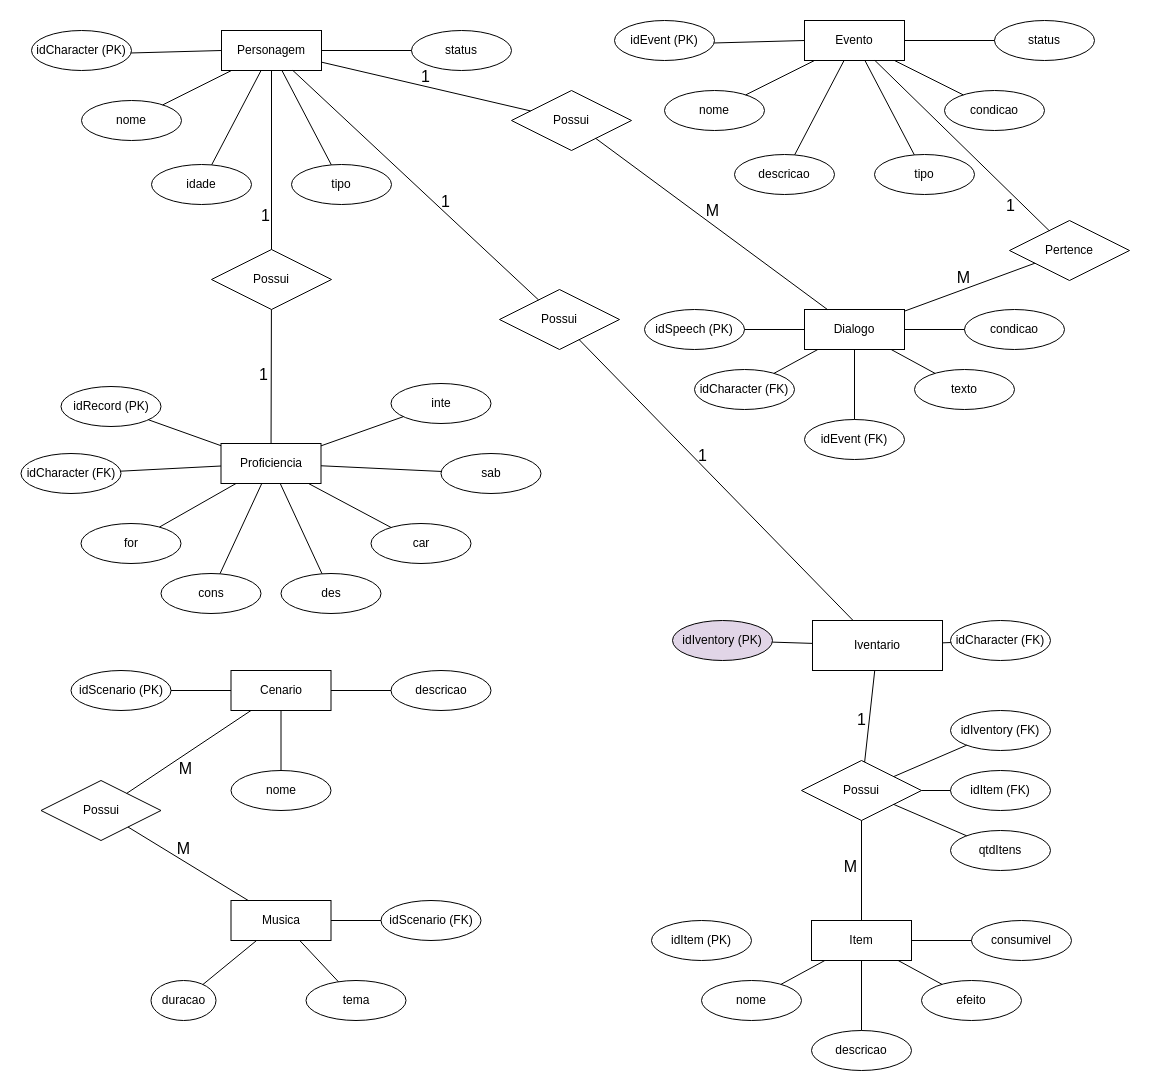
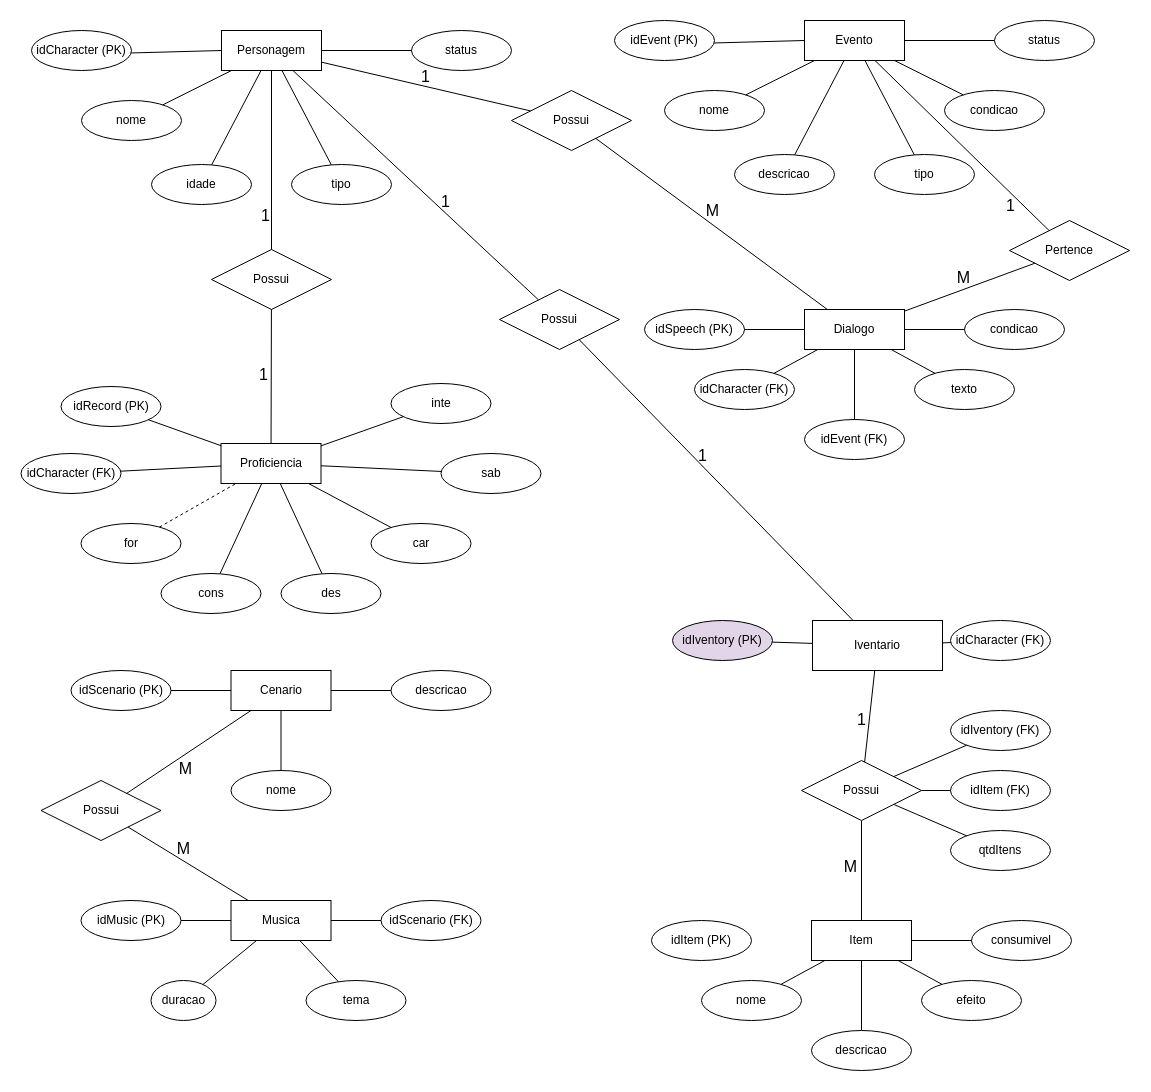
- <mxCell id="29" value="" style="endArrow=none;html=1;rounded=0;" edge="1" parent="1" source="22" target="13"><mxGeometry relative="1" as="geometry"><mxPoint x="158.5" y="429" as="sourcePoint" /><mxPoint x="230.5" y="455" as="targetPoint" /></mxGeometry></mxCell>
+ <mxCell id="29" value="" style="endArrow=none;html=1;rounded=0;dashed=1;" edge="1" parent="1" source="22" target="13"><mxGeometry relative="1" as="geometry"><mxPoint x="158.5" y="429" as="sourcePoint" /><mxPoint x="230.5" y="455" as="targetPoint" /></mxGeometry></mxCell>
+ <mxCell id="45" value="idMusic (PK)" style="ellipse;whiteSpace=wrap;html=1;align=center;" vertex="1" parent="1"><mxGeometry x="80.5" y="900" width="100" height="40" as="geometry" /></mxCell>
+ <mxCell id="46" value="" style="endArrow=none;html=1;rounded=0;" edge="1" parent="1" source="15" target="45"><mxGeometry relative="1" as="geometry"><mxPoint x="270.5" y="1070" as="sourcePoint" /><mxPoint x="180.5" y="1070" as="targetPoint" /></mxGeometry></mxCell>
